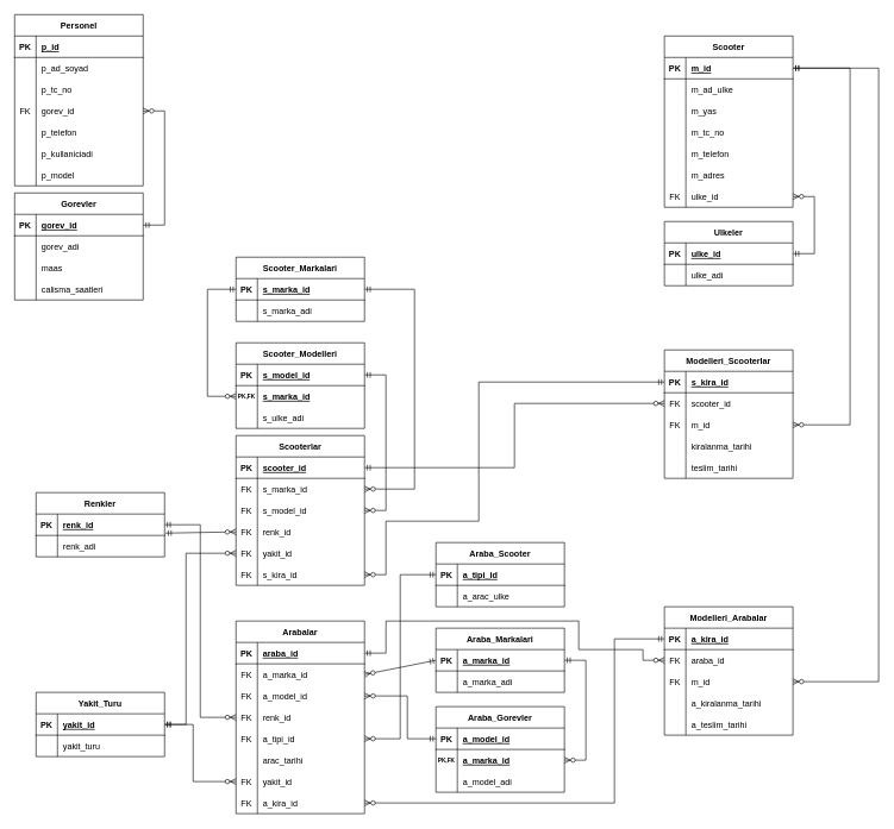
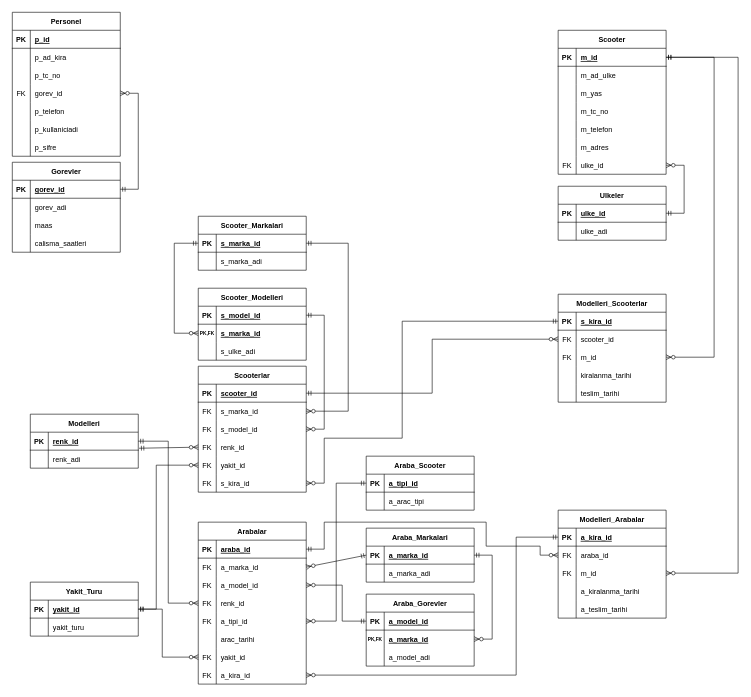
- <mxCell id="8" value="p_ad_soyad" style="shape=partialRectangle;connectable=0;fillColor=none;top=0;left=0;bottom=0;right=0;align=left;spacingLeft=6;overflow=hidden;" vertex="1" parent="6"><mxGeometry x="30" width="150" height="30" as="geometry"><mxRectangle width="150" height="30" as="alternateBounds" /></mxGeometry></mxCell>
+ <mxCell id="8" value="p_ad_kira" style="shape=partialRectangle;connectable=0;fillColor=none;top=0;left=0;bottom=0;right=0;align=left;spacingLeft=6;overflow=hidden;" vertex="1" parent="6"><mxGeometry x="30" width="150" height="30" as="geometry"><mxRectangle width="150" height="30" as="alternateBounds" /></mxGeometry></mxCell>
- <mxCell id="23" value="p_model" style="shape=partialRectangle;connectable=0;fillColor=none;top=0;left=0;bottom=0;right=0;align=left;spacingLeft=6;overflow=hidden;" vertex="1" parent="21"><mxGeometry x="30" width="150" height="30" as="geometry"><mxRectangle width="150" height="30" as="alternateBounds" /></mxGeometry></mxCell>
+ <mxCell id="23" value="p_sifre" style="shape=partialRectangle;connectable=0;fillColor=none;top=0;left=0;bottom=0;right=0;align=left;spacingLeft=6;overflow=hidden;" vertex="1" parent="21"><mxGeometry x="30" width="150" height="30" as="geometry"><mxRectangle width="150" height="30" as="alternateBounds" /></mxGeometry></mxCell>
- <mxCell id="49" value="Renkler" style="shape=table;startSize=30;container=1;collapsible=1;childLayout=tableLayout;fixedRows=1;rowLines=0;fontStyle=1;align=center;resizeLast=1;shadow=0;strokeColor=default;fillColor=default;" vertex="1" parent="1"><mxGeometry x="50" y="690" width="180" height="90" as="geometry" /></mxCell>
+ <mxCell id="49" value="Modelleri" style="shape=table;startSize=30;container=1;collapsible=1;childLayout=tableLayout;fixedRows=1;rowLines=0;fontStyle=1;align=center;resizeLast=1;shadow=0;strokeColor=default;fillColor=default;" vertex="1" parent="1"><mxGeometry x="50" y="690" width="180" height="90" as="geometry" /></mxCell>
- <mxCell id="79" value="a_arac_ulke" style="shape=partialRectangle;connectable=0;fillColor=none;top=0;left=0;bottom=0;right=0;align=left;spacingLeft=6;overflow=hidden;shadow=0;strokeColor=default;" vertex="1" parent="77"><mxGeometry x="30" width="150" height="30" as="geometry"><mxRectangle width="150" height="30" as="alternateBounds" /></mxGeometry></mxCell>
+ <mxCell id="79" value="a_arac_tipi" style="shape=partialRectangle;connectable=0;fillColor=none;top=0;left=0;bottom=0;right=0;align=left;spacingLeft=6;overflow=hidden;shadow=0;strokeColor=default;" vertex="1" parent="77"><mxGeometry x="30" width="150" height="30" as="geometry"><mxRectangle width="150" height="30" as="alternateBounds" /></mxGeometry></mxCell>
